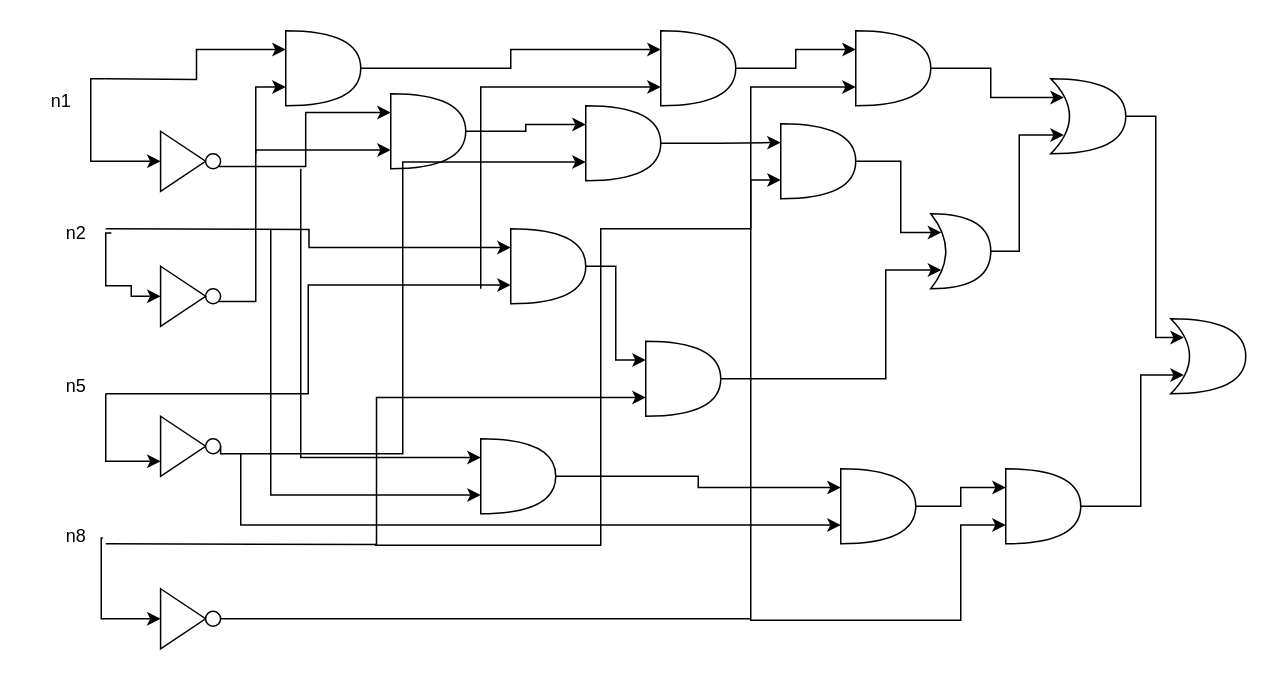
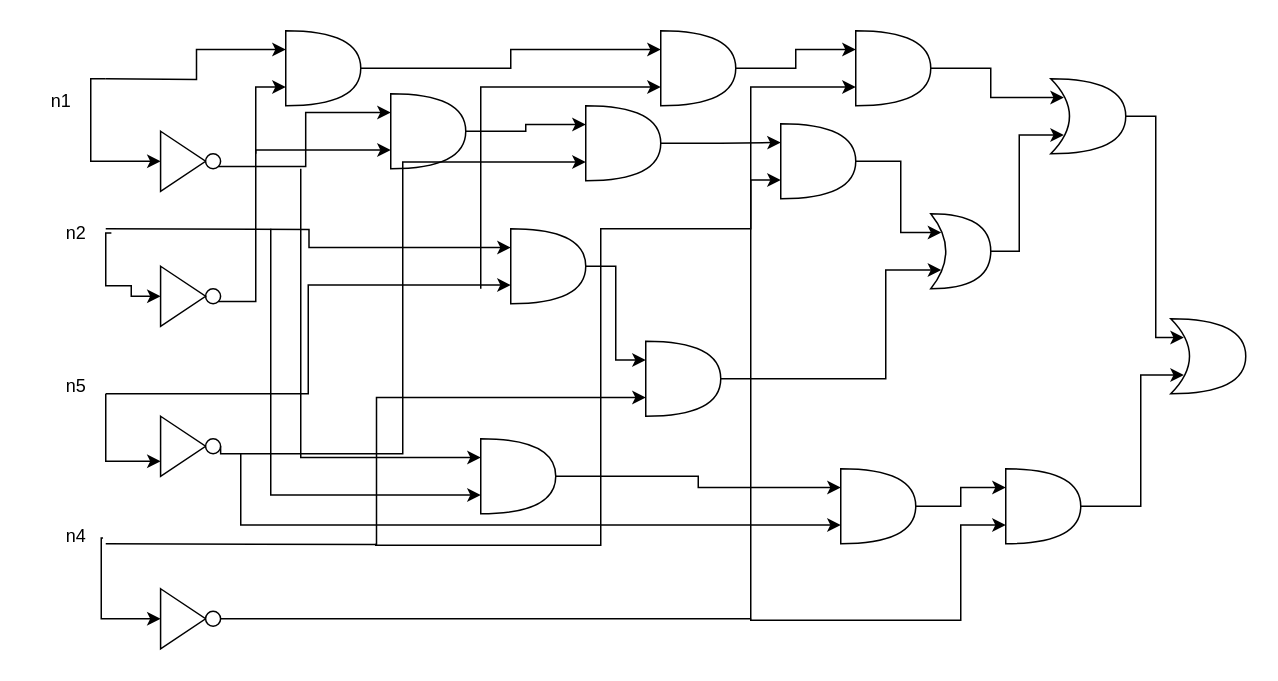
- <mxCell id="14" value="n8" style="text;html=1;align=center;verticalAlign=middle;resizable=0;points=[];autosize=1;strokeColor=none;fillColor=none;" parent="1" vertex="1"><mxGeometry x="30" y="342" width="40" height="30" as="geometry" /></mxCell>
+ <mxCell id="14" value="n4" style="text;html=1;align=center;verticalAlign=middle;resizable=0;points=[];autosize=1;strokeColor=none;fillColor=none;" parent="1" vertex="1"><mxGeometry x="30" y="342" width="40" height="30" as="geometry" /></mxCell>
